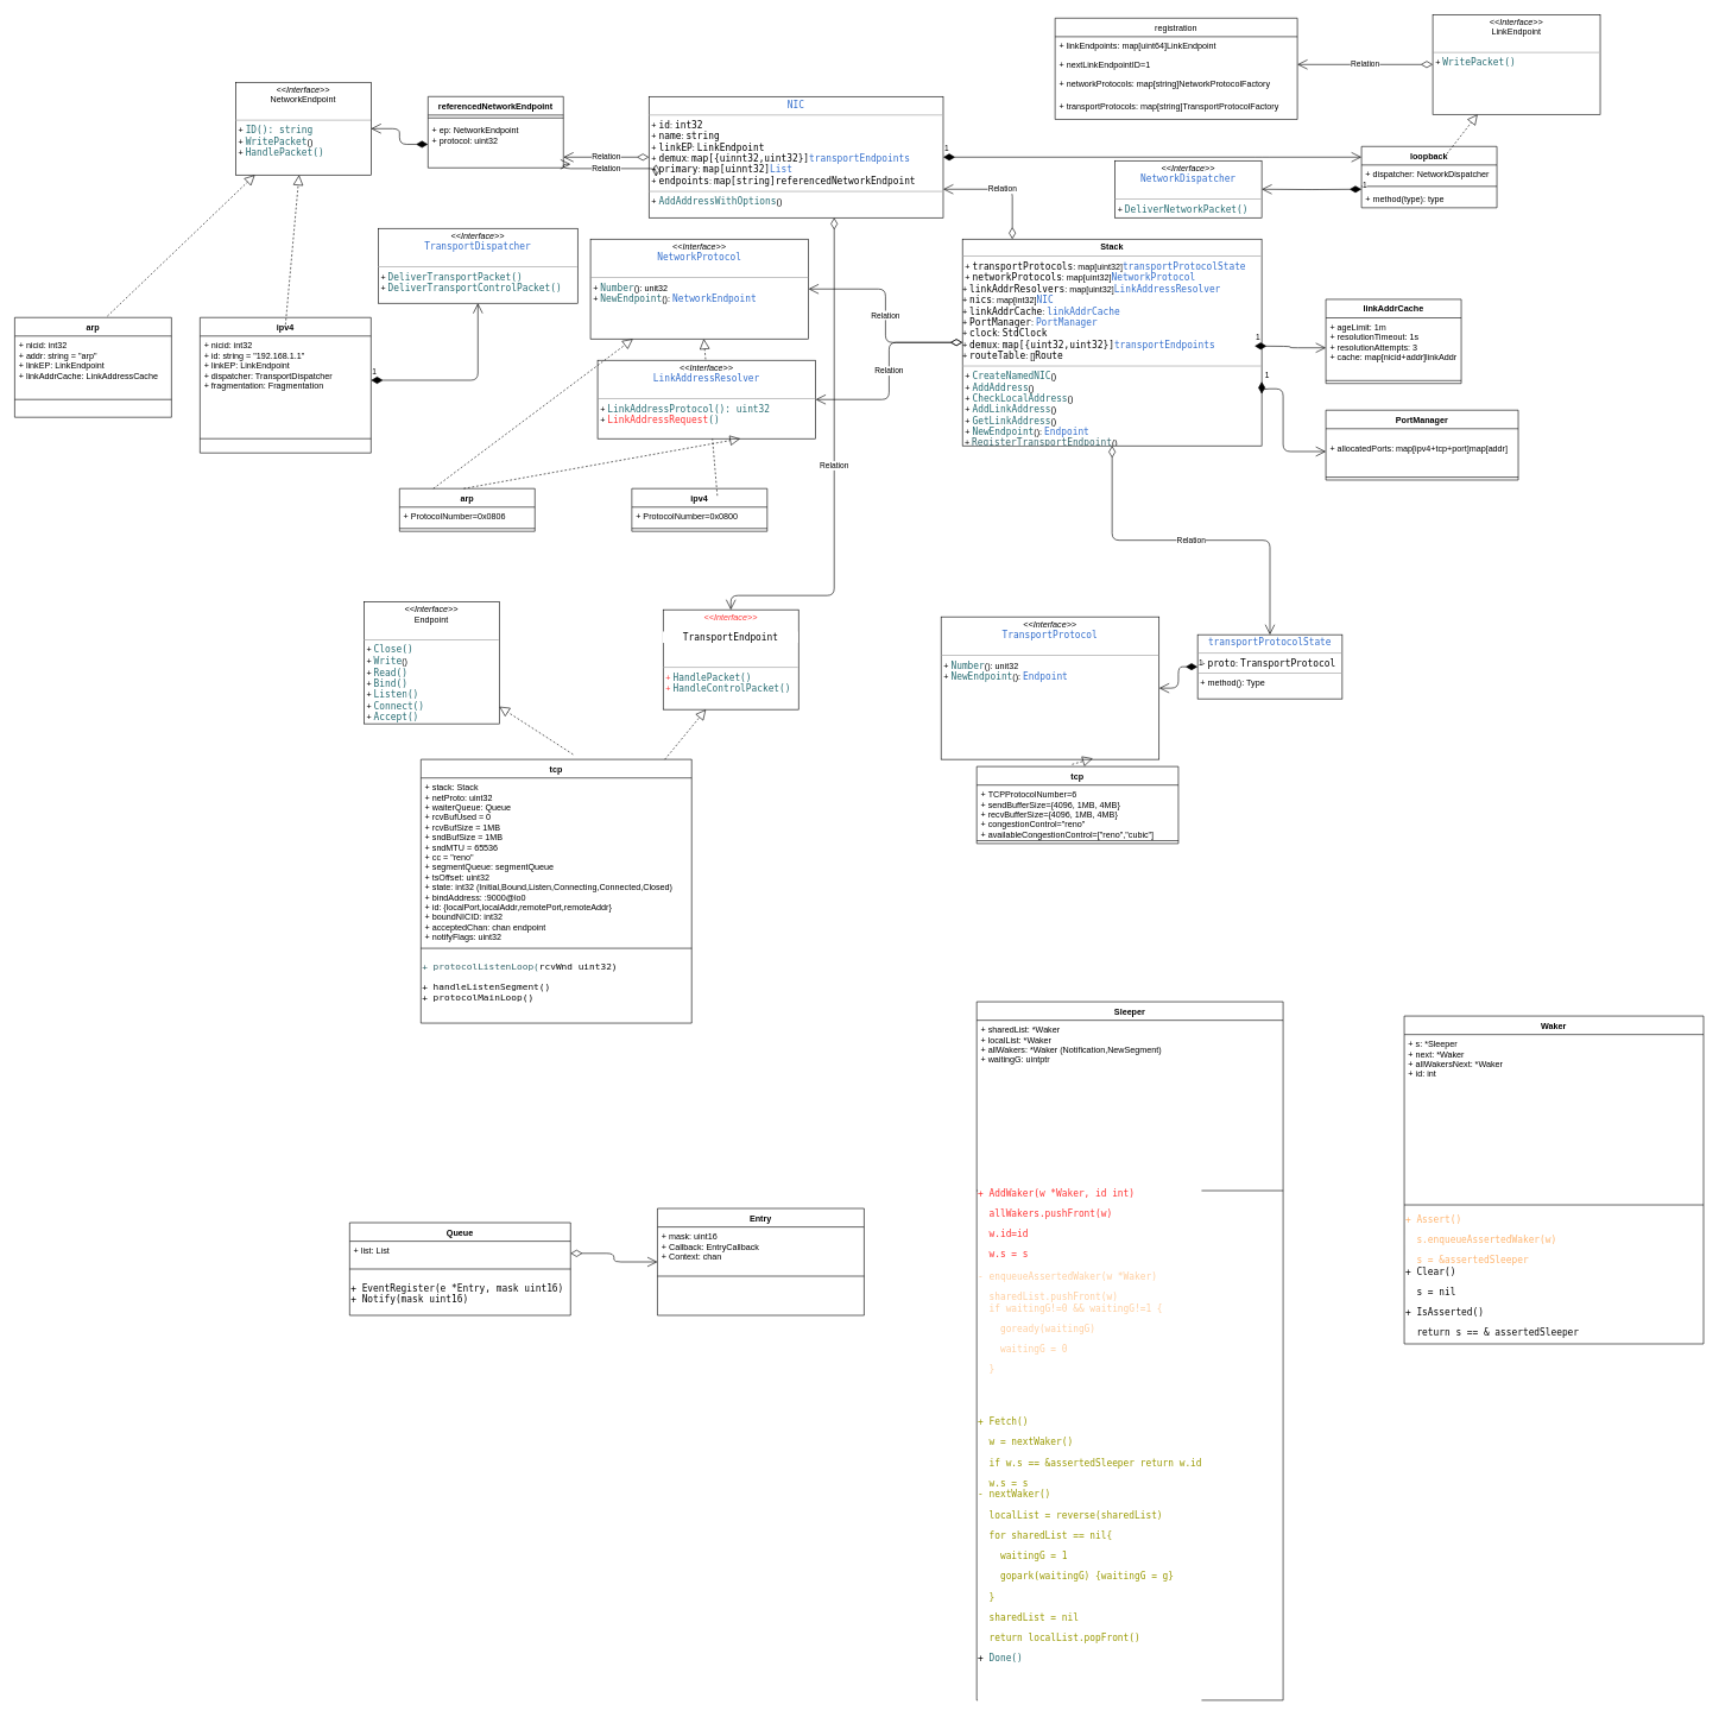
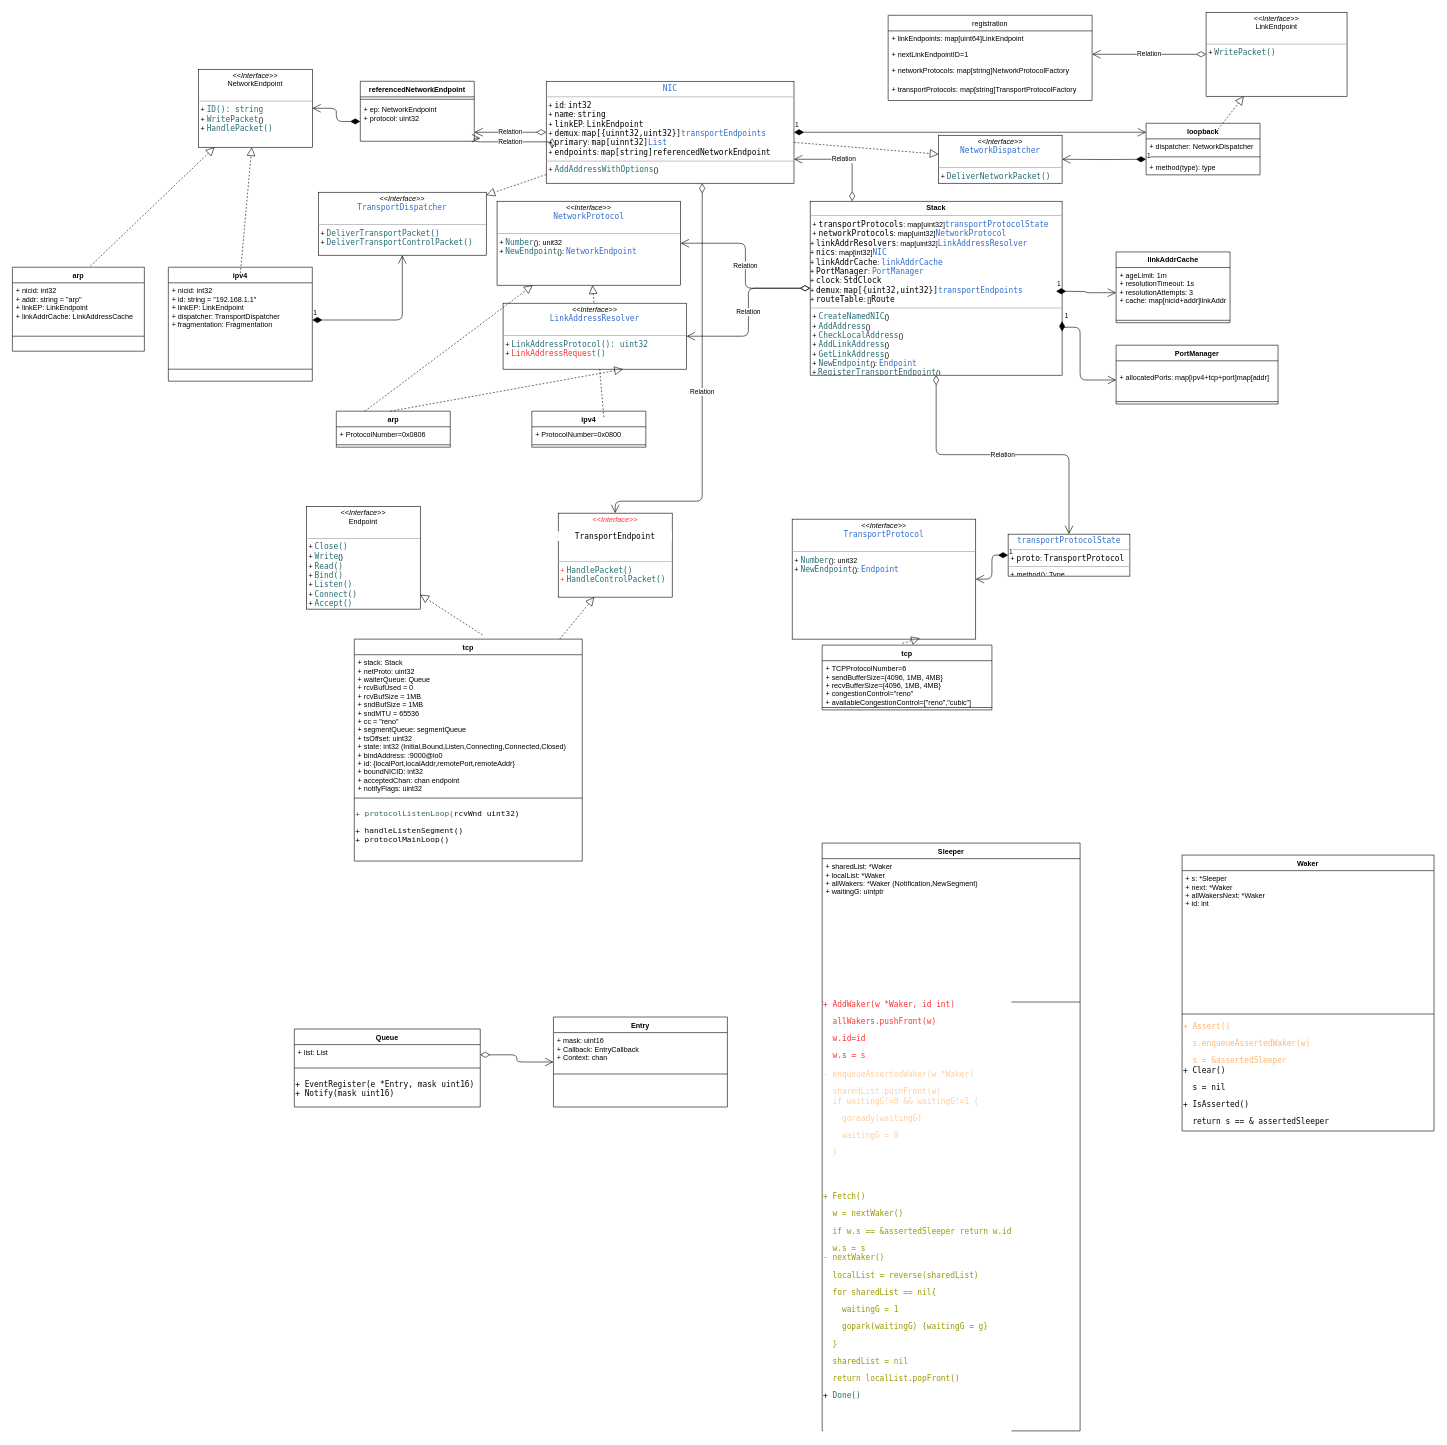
+ <mxCell id="41" value="" style="endArrow=block;dashed=1;endFill=0;endSize=12;html=1;" parent="1" source="36" target="40" edge="1"><mxGeometry width="160" relative="1" as="geometry"><mxPoint x="1210.859" y="661.976" as="sourcePoint" /><mxPoint x="912.976" y="534.02" as="targetPoint" /></mxGeometry></mxCell>
+ <mxCell id="53" value="" style="endArrow=block;dashed=1;endFill=0;endSize=12;html=1;" parent="1" source="36" target="52" edge="1"><mxGeometry width="160" relative="1" as="geometry"><mxPoint x="1333" y="246.88" as="sourcePoint" /><mxPoint x="1574" y="266.58" as="targetPoint" /></mxGeometry></mxCell>
- <mxCell id="28" value="&lt;p style=&quot;margin: 0px ; margin-top: 4px ; text-align: center&quot;&gt;&lt;span style=&quot;color: rgb(51 , 110 , 204) ; font-family: &amp;#34;jetbrains mono&amp;#34; , monospace ; font-size: 13.067px ; text-align: left ; background-color: rgb(255 , 255 , 255)&quot;&gt;transportProtocolState&lt;/span&gt;&lt;br&gt;&lt;/p&gt;&lt;hr size=&quot;1&quot;&gt;&lt;p style=&quot;margin: 0px ; margin-left: 4px&quot;&gt;+&amp;nbsp;&lt;span style=&quot;background-color: rgb(255 , 255 , 255) ; font-family: &amp;#34;jetbrains mono&amp;#34; , monospace ; font-size: 9.8pt&quot;&gt;proto&lt;/span&gt;&lt;span&gt;:&amp;nbsp;&lt;/span&gt;&lt;span style=&quot;background-color: rgb(255 , 255 , 255) ; font-family: &amp;#34;jetbrains mono&amp;#34; , monospace ; font-size: 9.8pt&quot;&gt;TransportProtocol&lt;/span&gt;&lt;/p&gt;&lt;hr size=&quot;1&quot;&gt;&lt;p style=&quot;margin: 0px ; margin-left: 4px&quot;&gt;+ method(): Type&lt;/p&gt;" style="verticalAlign=top;align=left;overflow=fill;fontSize=12;fontFamily=Helvetica;html=1;" parent="1" vertex="1"><mxGeometry x="1680" y="890" width="203" height="90" as="geometry" /></mxCell>
+ <mxCell id="28" value="&lt;p style=&quot;margin: 0px ; margin-top: 4px ; text-align: center&quot;&gt;&lt;span style=&quot;color: rgb(51 , 110 , 204) ; font-family: &amp;#34;jetbrains mono&amp;#34; , monospace ; font-size: 13.067px ; text-align: left ; background-color: rgb(255 , 255 , 255)&quot;&gt;transportProtocolState&lt;/span&gt;&lt;br&gt;&lt;/p&gt;&lt;hr size=&quot;1&quot;&gt;&lt;p style=&quot;margin: 0px ; margin-left: 4px&quot;&gt;+&amp;nbsp;&lt;span style=&quot;background-color: rgb(255 , 255 , 255) ; font-family: &amp;#34;jetbrains mono&amp;#34; , monospace ; font-size: 9.8pt&quot;&gt;proto&lt;/span&gt;&lt;span&gt;:&amp;nbsp;&lt;/span&gt;&lt;span style=&quot;background-color: rgb(255 , 255 , 255) ; font-family: &amp;#34;jetbrains mono&amp;#34; , monospace ; font-size: 9.8pt&quot;&gt;TransportProtocol&lt;/span&gt;&lt;/p&gt;&lt;hr size=&quot;1&quot;&gt;&lt;p style=&quot;margin: 0px ; margin-left: 4px&quot;&gt;+ method(): Type&lt;/p&gt;" style="verticalAlign=top;align=left;overflow=fill;fontSize=12;fontFamily=Helvetica;html=1;" parent="1" vertex="1"><mxGeometry x="1680" y="890" width="203" height="70" as="geometry" /></mxCell>
